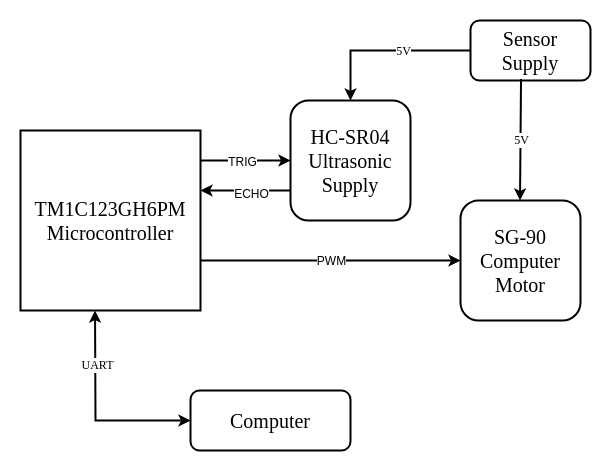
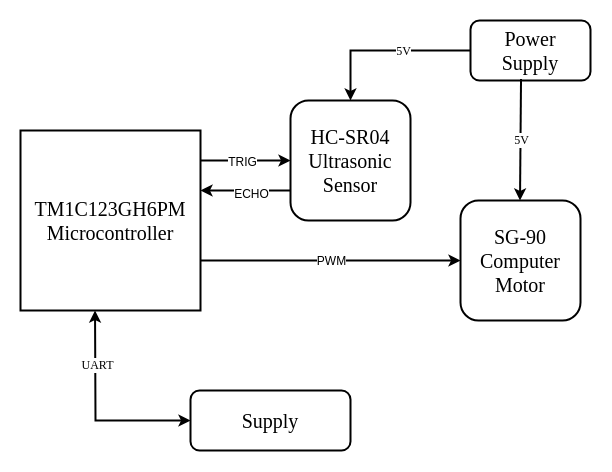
- <mxCell id="13" value="&lt;font style=&quot;font-size: 20px;&quot; face=&quot;Times New Roman&quot;&gt;Sensor&lt;/font&gt;&lt;div&gt;&lt;font style=&quot;font-size: 20px;&quot; face=&quot;Times New Roman&quot;&gt;Supply&lt;/font&gt;&lt;/div&gt;" style="rounded=1;whiteSpace=wrap;html=1;fillColor=none;strokeWidth=2;" vertex="1" parent="1"><mxGeometry x="470" y="20" width="120" height="60" as="geometry" /></mxCell>
+ <mxCell id="13" value="&lt;font style=&quot;font-size: 20px;&quot; face=&quot;Times New Roman&quot;&gt;Power&lt;/font&gt;&lt;div&gt;&lt;font style=&quot;font-size: 20px;&quot; face=&quot;Times New Roman&quot;&gt;Supply&lt;/font&gt;&lt;/div&gt;" style="rounded=1;whiteSpace=wrap;html=1;fillColor=none;strokeWidth=2;" vertex="1" parent="1"><mxGeometry x="470" y="20" width="120" height="60" as="geometry" /></mxCell>
- <mxCell id="7" value="HC-SR04&lt;div&gt;Ultrasonic&lt;/div&gt;&lt;div&gt;Supply&lt;/div&gt;" style="rounded=1;whiteSpace=wrap;html=1;fillColor=none;strokeWidth=2;fontFamily=Times New Roman;fontSize=20;" vertex="1" parent="1"><mxGeometry x="290" y="100" width="120" height="120" as="geometry" /></mxCell>
+ <mxCell id="7" value="HC-SR04&lt;div&gt;Ultrasonic&lt;/div&gt;&lt;div&gt;Sensor&lt;/div&gt;" style="rounded=1;whiteSpace=wrap;html=1;fillColor=none;strokeWidth=2;fontFamily=Times New Roman;fontSize=20;" vertex="1" parent="1"><mxGeometry x="290" y="100" width="120" height="120" as="geometry" /></mxCell>
- <mxCell id="18" value="&lt;font style=&quot;font-size: 20px;&quot; face=&quot;Times New Roman&quot;&gt;Computer&lt;/font&gt;" style="rounded=1;whiteSpace=wrap;html=1;fillColor=none;strokeWidth=2;" vertex="1" parent="1"><mxGeometry x="190" y="390" width="160" height="60" as="geometry" /></mxCell>
+ <mxCell id="18" value="&lt;font style=&quot;font-size: 20px;&quot; face=&quot;Times New Roman&quot;&gt;Supply&lt;/font&gt;" style="rounded=1;whiteSpace=wrap;html=1;fillColor=none;strokeWidth=2;" vertex="1" parent="1"><mxGeometry x="190" y="390" width="160" height="60" as="geometry" /></mxCell>
